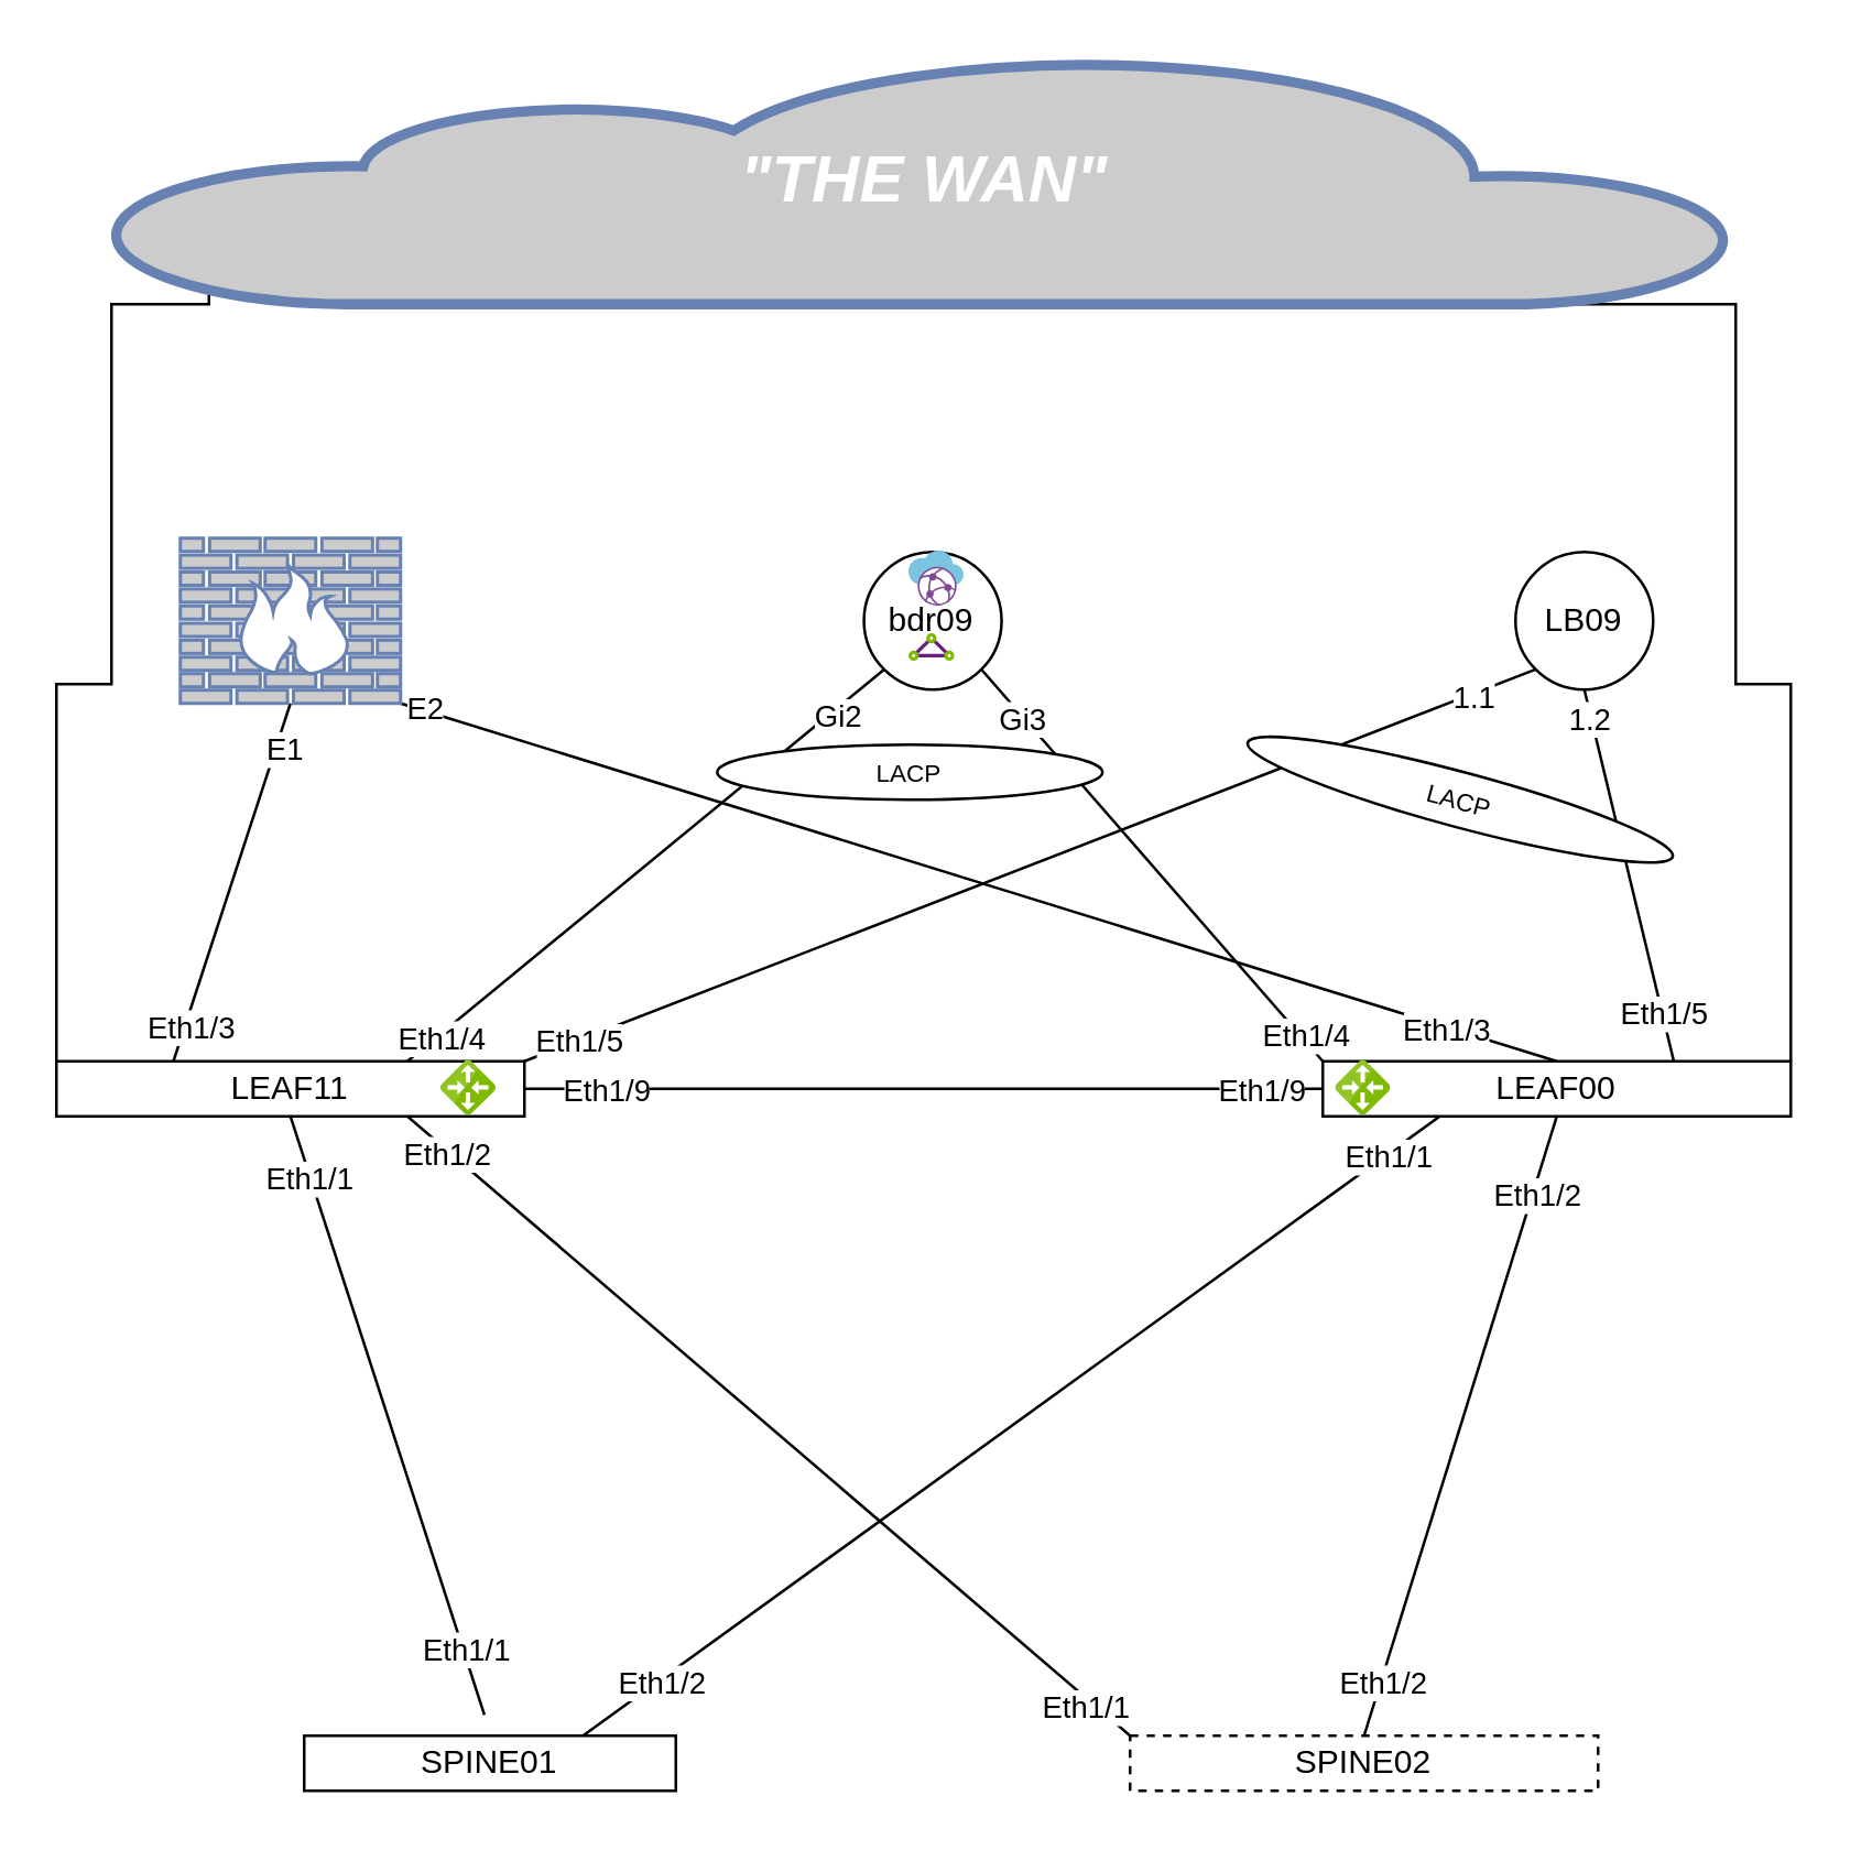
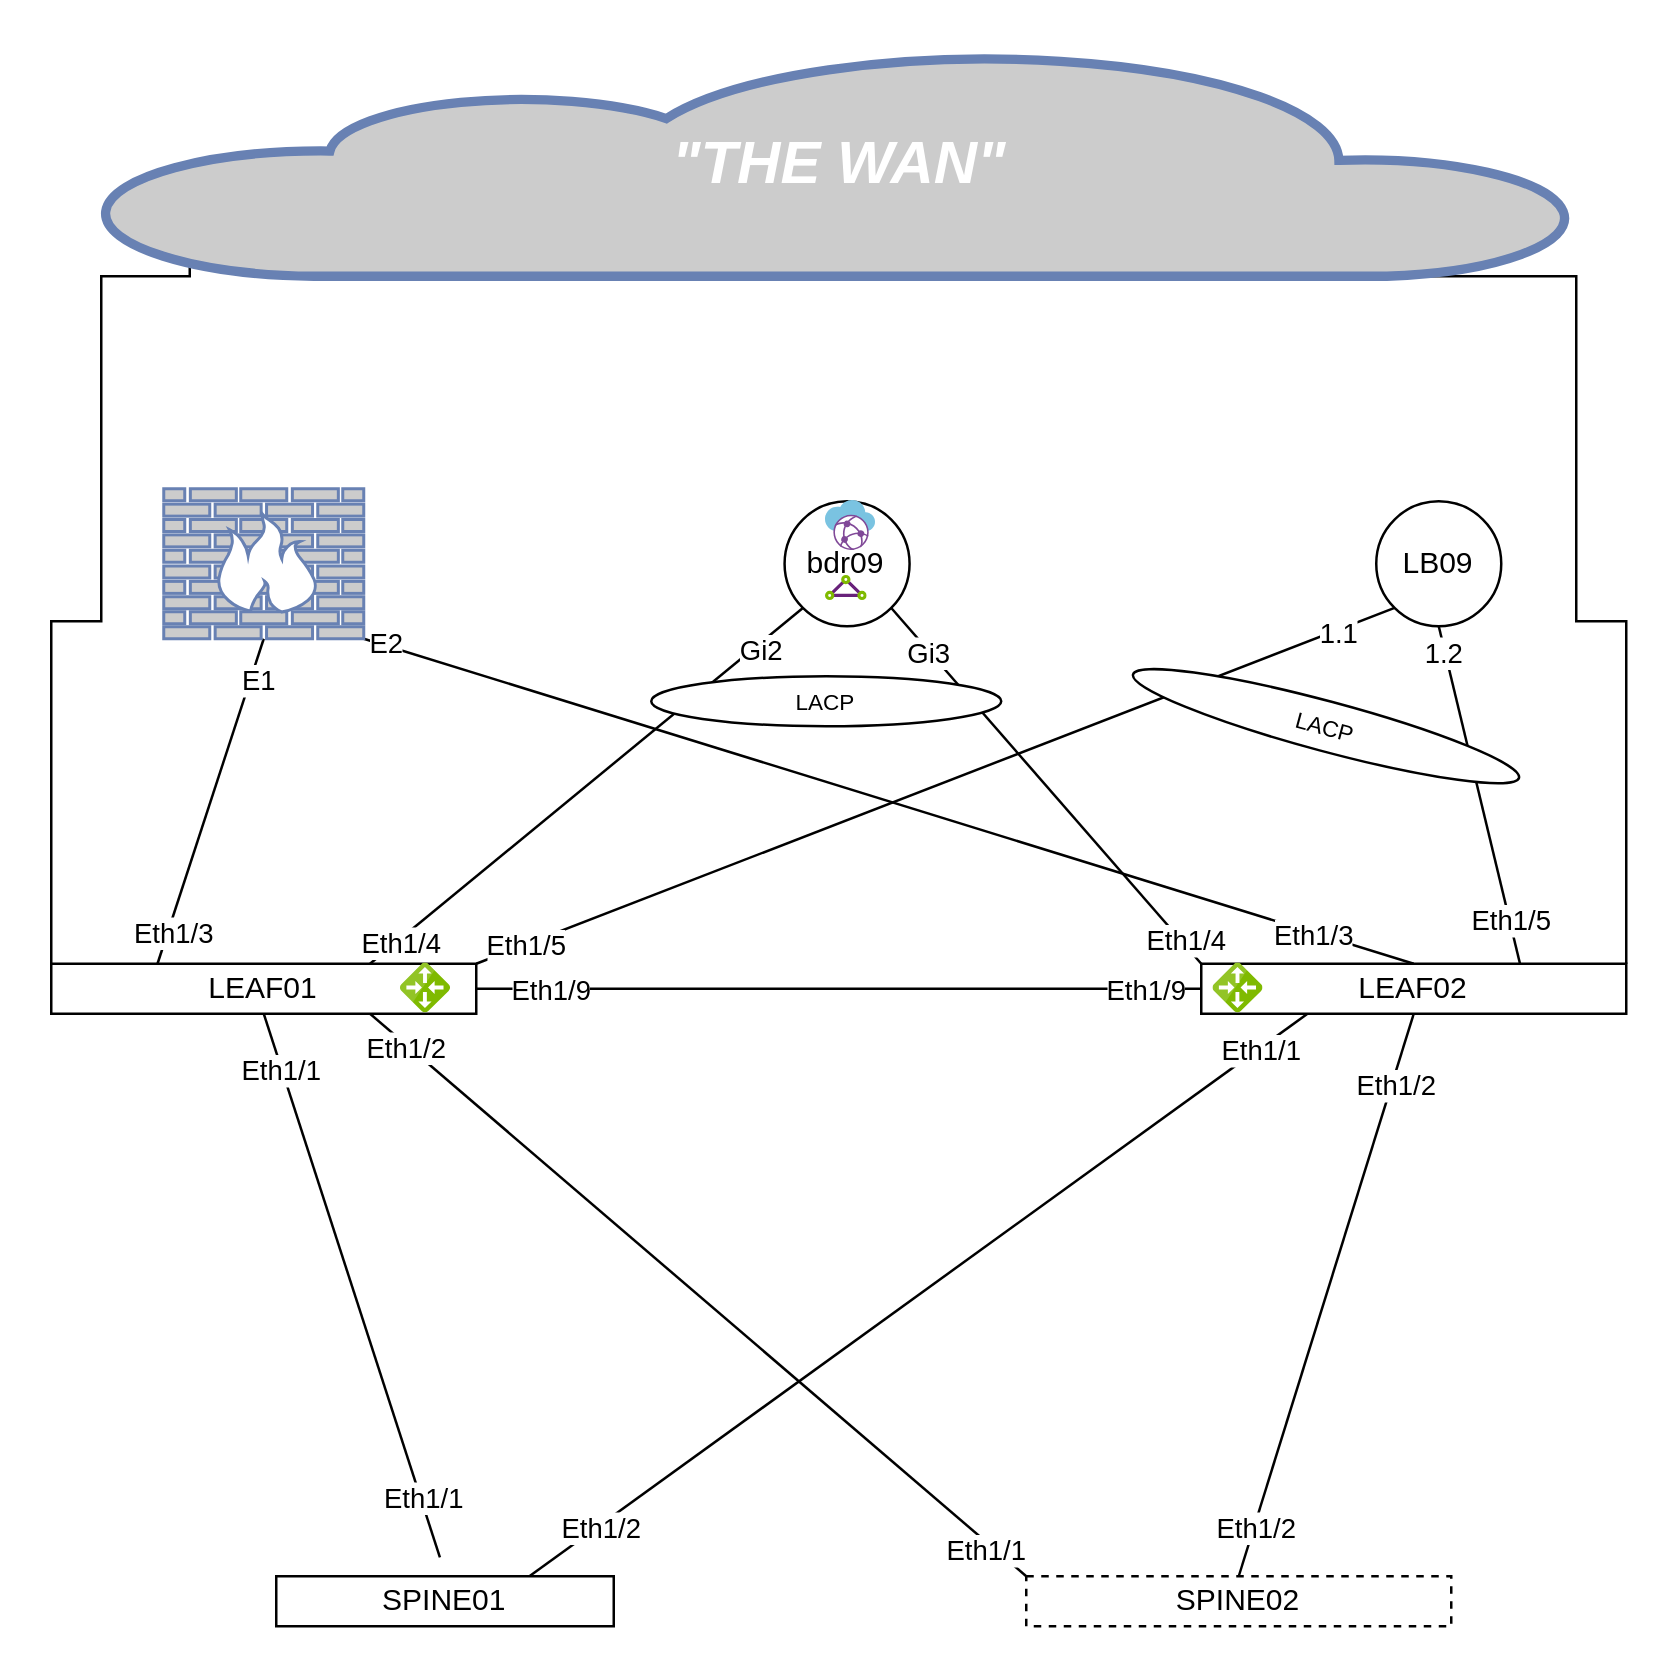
- <mxCell id="11" value="LEAF11" style="rounded=0;whiteSpace=wrap;html=1;" parent="1" vertex="1"><mxGeometry x="20" y="385" width="170" height="20" as="geometry" /></mxCell>
+ <mxCell id="11" value="LEAF01" style="rounded=0;whiteSpace=wrap;html=1;" parent="1" vertex="1"><mxGeometry x="20" y="385" width="170" height="20" as="geometry" /></mxCell>
- <mxCell id="18" value="LEAF00" style="rounded=0;whiteSpace=wrap;html=1;" parent="1" vertex="1"><mxGeometry x="480" y="385" width="170" height="20" as="geometry" /></mxCell>
+ <mxCell id="18" value="LEAF02" style="rounded=0;whiteSpace=wrap;html=1;" parent="1" vertex="1"><mxGeometry x="480" y="385" width="170" height="20" as="geometry" /></mxCell>
